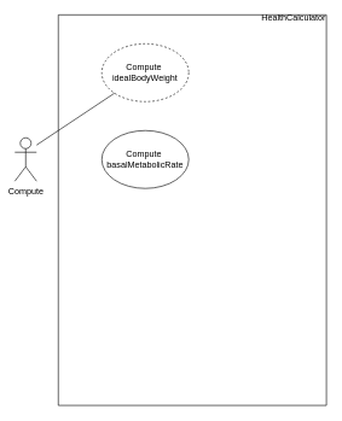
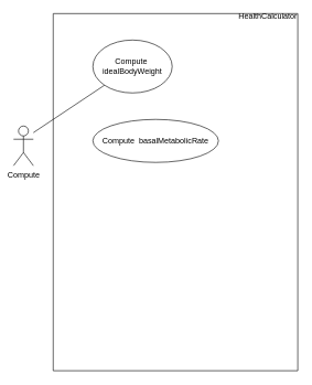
- <mxCell id="3" value="Compute&amp;nbsp; idealBodyWeight" style="ellipse;whiteSpace=wrap;html=1;dashed=1;" vertex="1" parent="1"><mxGeometry x="140" y="60" width="120" height="80" as="geometry" /></mxCell>
+ <mxCell id="3" value="Compute&amp;nbsp; idealBodyWeight" style="ellipse;whiteSpace=wrap;html=1;" vertex="1" parent="1"><mxGeometry x="140" y="60" width="120" height="80" as="geometry" /></mxCell>
- <mxCell id="4" value="Compute&amp;nbsp; basalMetabolicRate" style="ellipse;whiteSpace=wrap;html=1;" vertex="1" parent="1"><mxGeometry x="140" y="180" width="120" height="80" as="geometry" /></mxCell>
+ <mxCell id="4" value="Compute&amp;nbsp; basalMetabolicRate" style="ellipse;whiteSpace=wrap;html=1;" vertex="1" parent="1"><mxGeometry x="140" y="180" width="190" height="65" as="geometry" /></mxCell>
